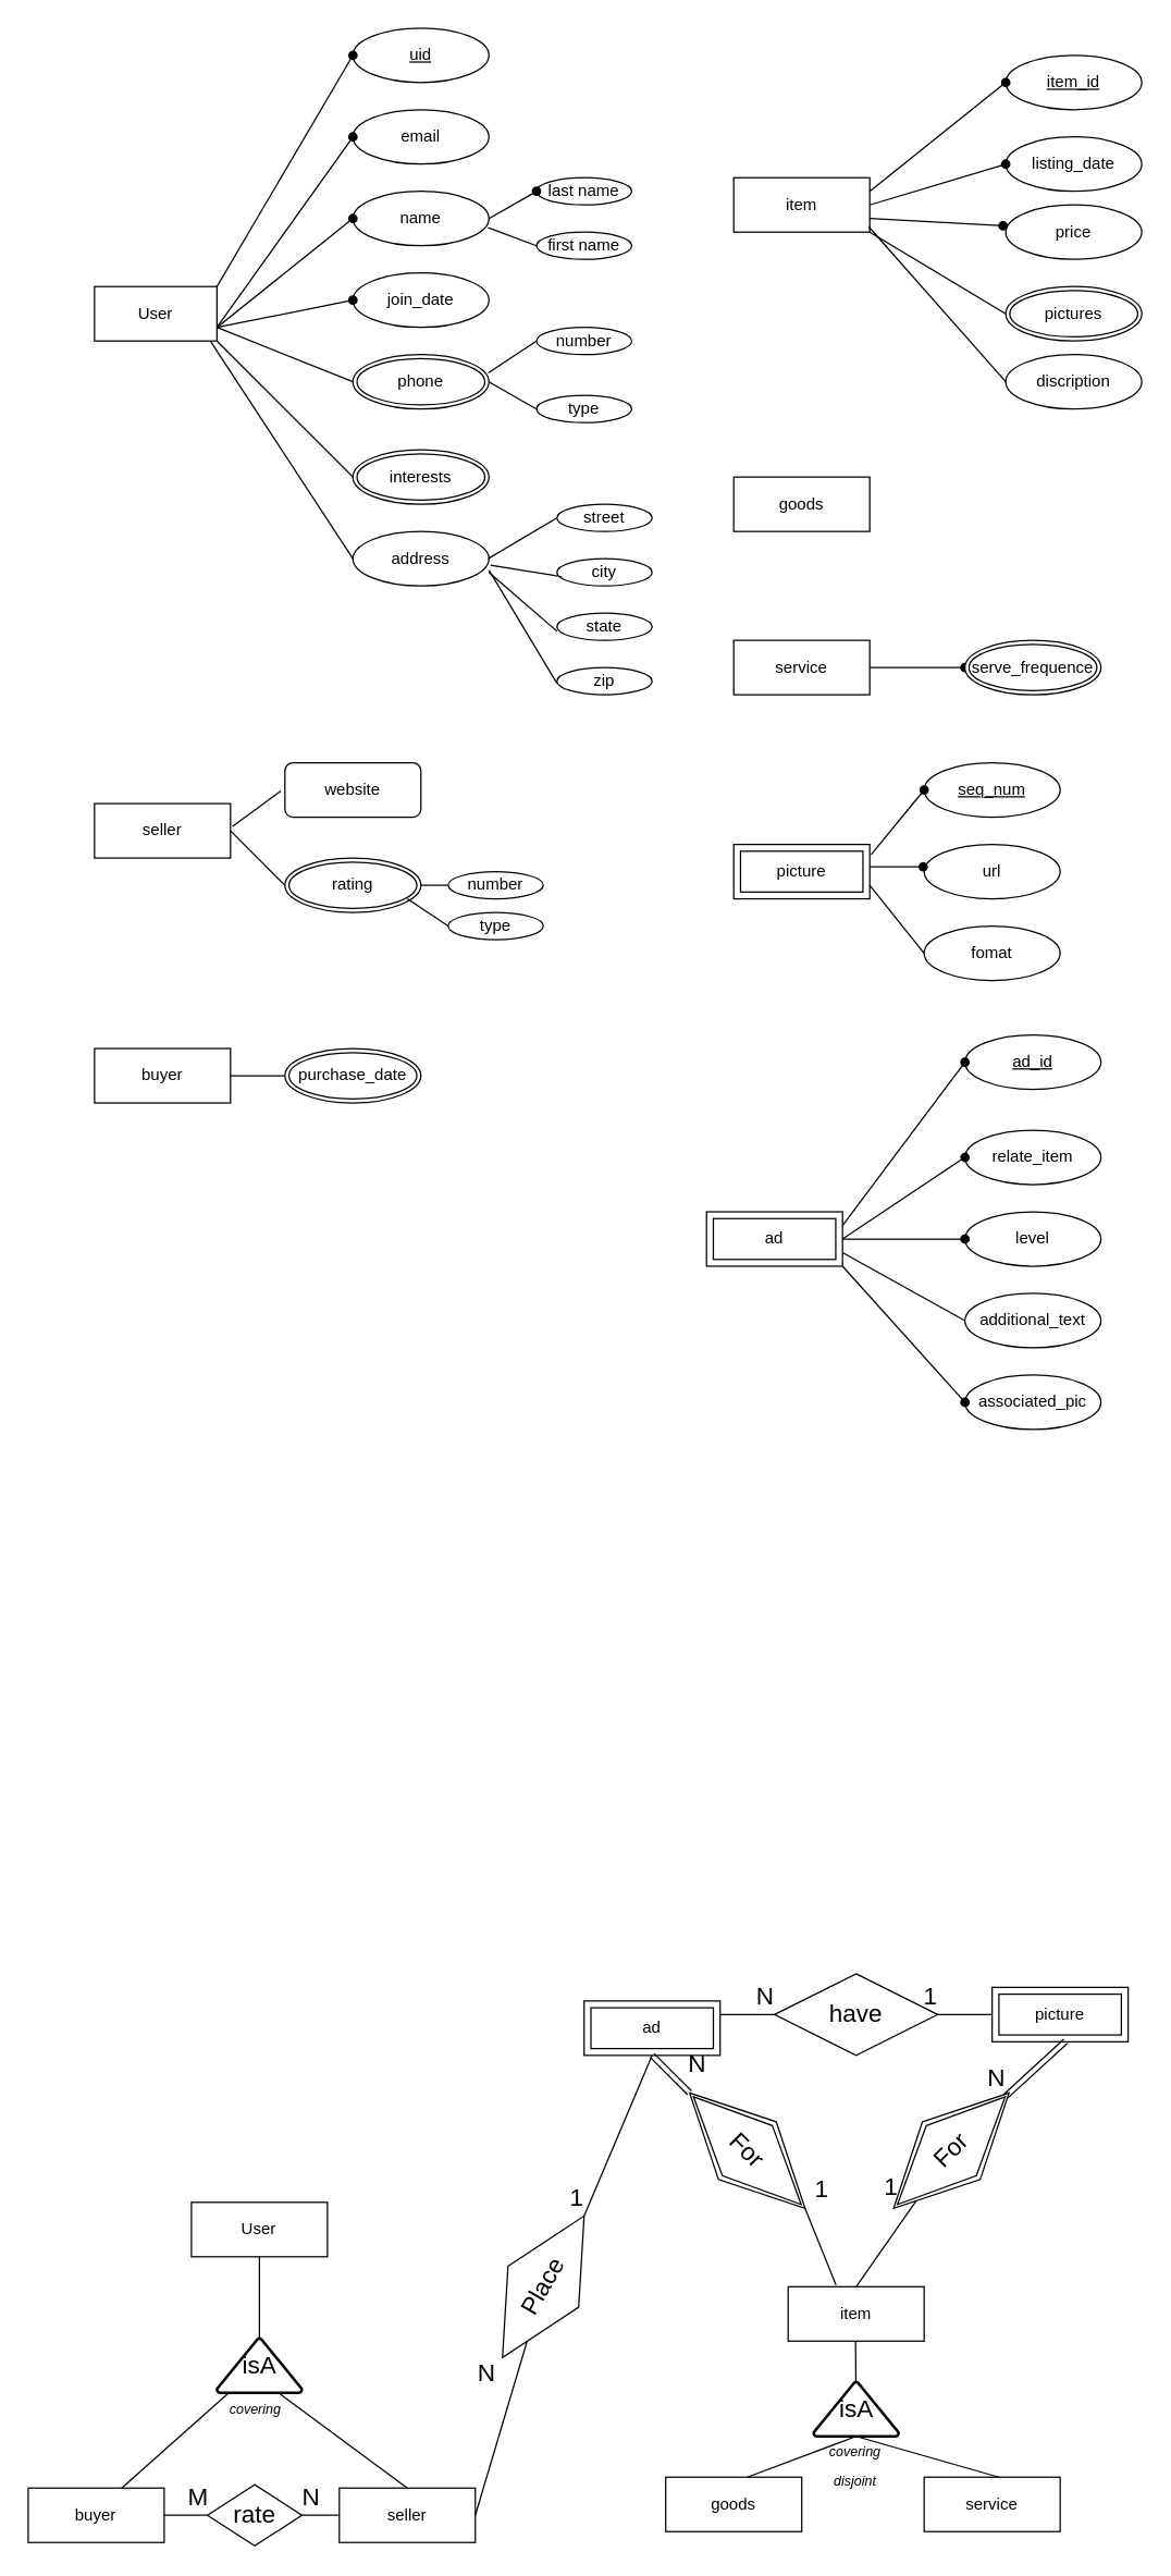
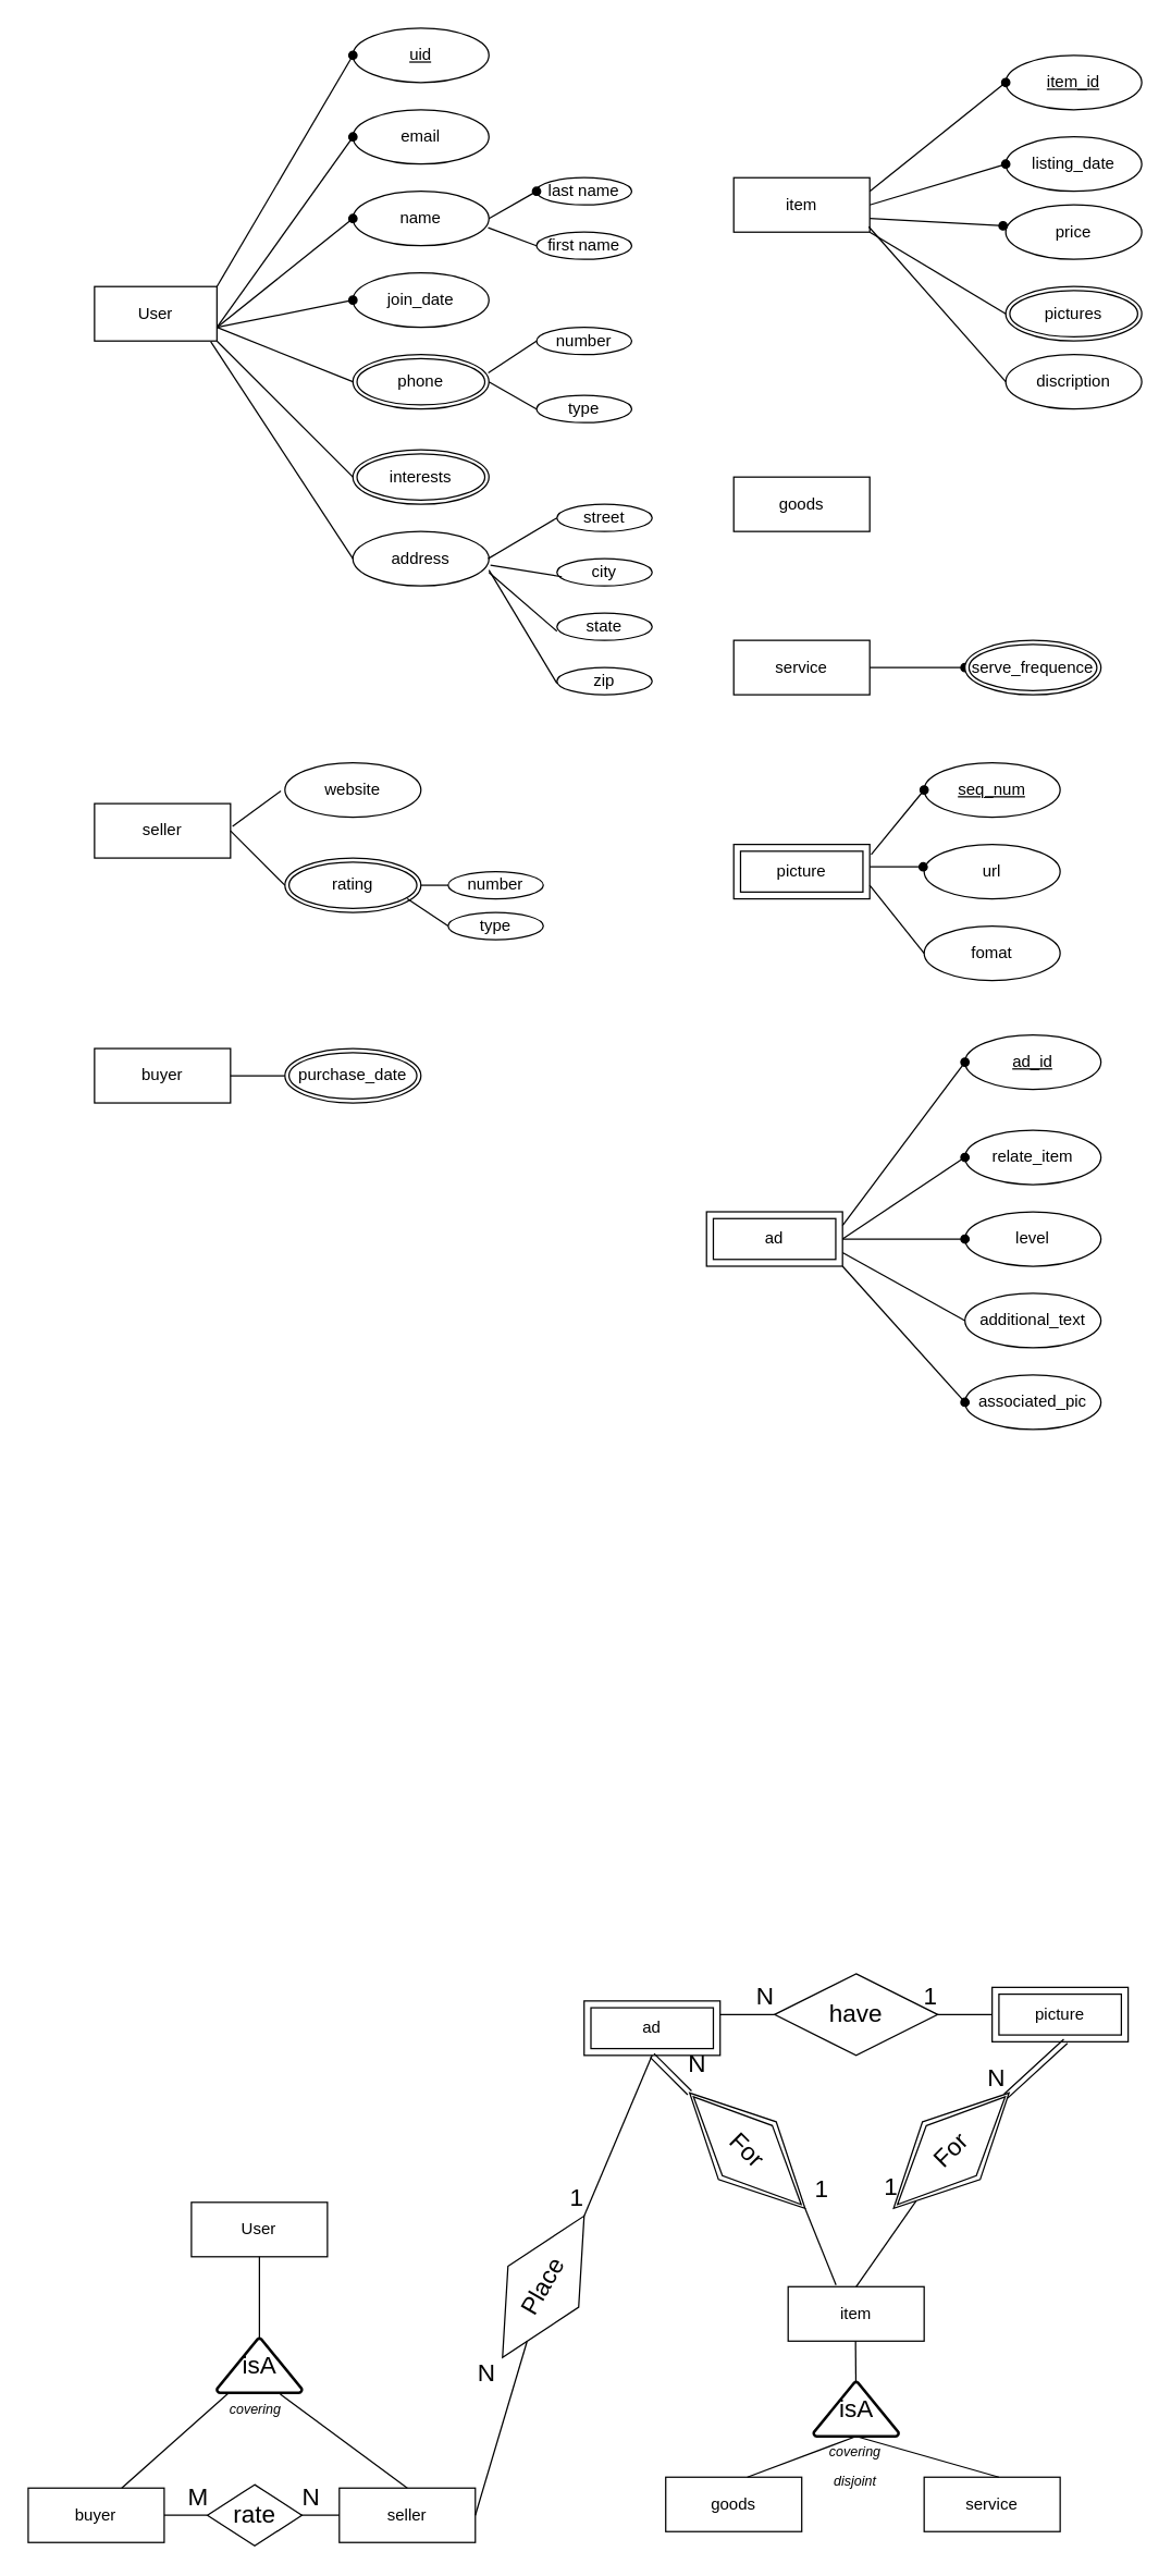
- <mxCell id="35" value="website" style="whiteSpace=wrap;html=1;align=center;strokeWidth=1;rounded=1;" vertex="1" parent="1"><mxGeometry x="209" y="560" width="100" height="40" as="geometry" /></mxCell>
+ <mxCell id="35" value="website" style="ellipse;whiteSpace=wrap;html=1;align=center;strokeWidth=1;" vertex="1" parent="1"><mxGeometry x="209" y="560" width="100" height="40" as="geometry" /></mxCell>
